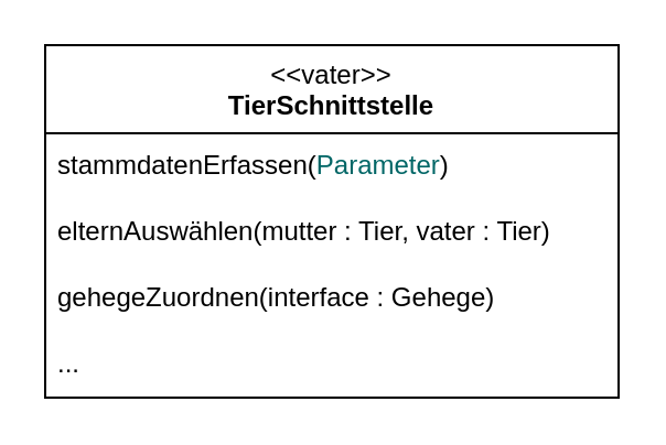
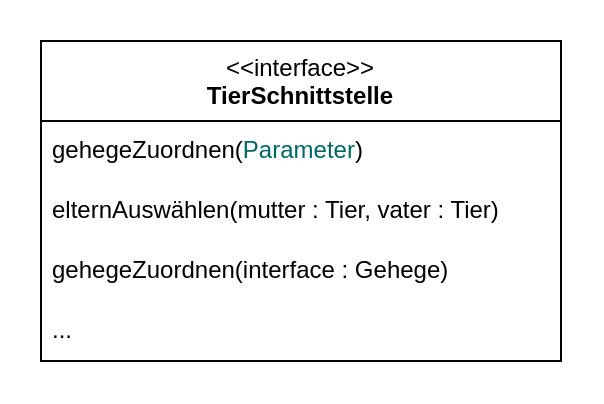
- <mxCell id="2" value="&amp;lt;&amp;lt;vater&amp;gt;&amp;gt;&lt;br&gt;&lt;b&gt;TierSchnittstelle&lt;/b&gt;" style="swimlane;fontStyle=0;align=center;verticalAlign=top;childLayout=stackLayout;horizontal=1;startSize=40;horizontalStack=0;resizeParent=1;resizeParentMax=0;resizeLast=0;collapsible=0;marginBottom=0;html=1;whiteSpace=wrap;" vertex="1" parent="1"><mxGeometry x="20" y="20" width="260" height="160" as="geometry" /></mxCell>
+ <mxCell id="2" value="&amp;lt;&amp;lt;interface&amp;gt;&amp;gt;&lt;br&gt;&lt;b&gt;TierSchnittstelle&lt;/b&gt;" style="swimlane;fontStyle=0;align=center;verticalAlign=top;childLayout=stackLayout;horizontal=1;startSize=40;horizontalStack=0;resizeParent=1;resizeParentMax=0;resizeLast=0;collapsible=0;marginBottom=0;html=1;whiteSpace=wrap;" vertex="1" parent="1"><mxGeometry x="20" y="20" width="260" height="160" as="geometry" /></mxCell>
- <mxCell id="3" value="stammdatenErfassen(&lt;font color=&quot;#006666&quot;&gt;Parameter&lt;/font&gt;)" style="text;html=1;strokeColor=none;fillColor=none;align=left;verticalAlign=middle;spacingLeft=4;spacingRight=4;overflow=hidden;rotatable=0;points=[[0,0.5],[1,0.5]];portConstraint=eastwest;whiteSpace=wrap;" vertex="1" parent="2"><mxGeometry y="40" width="260" height="30" as="geometry" /></mxCell>
+ <mxCell id="3" value="gehegeZuordnen(&lt;font color=&quot;#006666&quot;&gt;Parameter&lt;/font&gt;)" style="text;html=1;strokeColor=none;fillColor=none;align=left;verticalAlign=middle;spacingLeft=4;spacingRight=4;overflow=hidden;rotatable=0;points=[[0,0.5],[1,0.5]];portConstraint=eastwest;whiteSpace=wrap;" vertex="1" parent="2"><mxGeometry y="40" width="260" height="30" as="geometry" /></mxCell>
